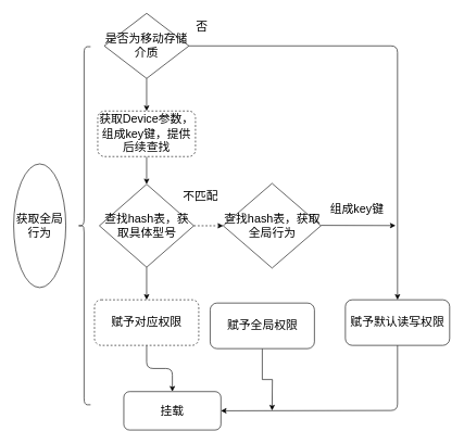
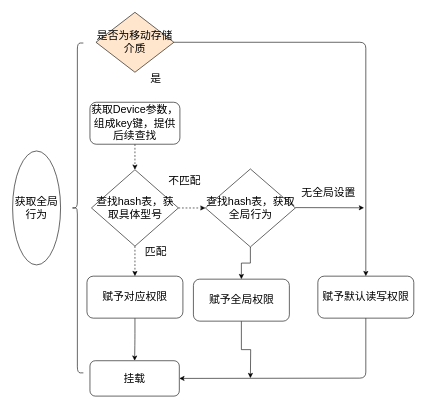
- <mxCell id="12" value="&lt;font style=&quot;font-size: 18px&quot;&gt;否&lt;/font&gt;" style="text;html=1;align=center;verticalAlign=middle;whiteSpace=wrap;rounded=0;" parent="1" vertex="1"><mxGeometry x="289" y="30" width="40" height="20" as="geometry" /></mxCell>
- <mxCell id="3" value="&lt;font style=&quot;font-size: 18px&quot;&gt;是否为移动存储介质&lt;/font&gt;" style="rhombus;whiteSpace=wrap;html=1;" parent="1" vertex="1"><mxGeometry x="159" y="20" width="130" height="100" as="geometry" /></mxCell>
+ <mxCell id="3" value="&lt;font style=&quot;font-size: 18px&quot;&gt;是否为移动存储介质&lt;/font&gt;" style="rhombus;whiteSpace=wrap;html=1;fillColor=#ffe6cc;" parent="1" vertex="1"><mxGeometry x="159" y="20" width="130" height="100" as="geometry" /></mxCell>
+ <mxCell id="13" value="&lt;font style=&quot;font-size: 18px&quot;&gt;是&lt;/font&gt;" style="text;html=1;align=center;verticalAlign=middle;whiteSpace=wrap;rounded=0;" parent="1" vertex="1"><mxGeometry x="239" y="120" width="40" height="20" as="geometry" /></mxCell>
- <mxCell id="2" value="" style="edgeStyle=orthogonalEdgeStyle;rounded=0;orthogonalLoop=1;jettySize=auto;html=1;" parent="1" source="3" target="5" edge="1"><mxGeometry relative="1" as="geometry" /></mxCell>
- <mxCell id="5" value="&lt;font style=&quot;font-size: 18px&quot;&gt;获取Device参数，组成key键，提供后续查找&lt;/font&gt;" style="rounded=1;whiteSpace=wrap;html=1;dashed=1;" parent="1" vertex="1"><mxGeometry x="149" y="170" width="150" height="70" as="geometry" /></mxCell>
+ <mxCell id="5" value="&lt;font style=&quot;font-size: 18px&quot;&gt;获取Device参数，组成key键，提供后续查找&lt;/font&gt;" style="rounded=1;whiteSpace=wrap;html=1;" parent="1" vertex="1"><mxGeometry x="149" y="170" width="150" height="70" as="geometry" /></mxCell>
- <mxCell id="4" value="" style="edgeStyle=orthogonalEdgeStyle;rounded=0;orthogonalLoop=1;jettySize=auto;html=1;" parent="1" source="5" target="8" edge="1"><mxGeometry relative="1" as="geometry" /></mxCell>
+ <mxCell id="4" value="" style="edgeStyle=orthogonalEdgeStyle;rounded=0;orthogonalLoop=1;jettySize=auto;html=1;dashed=1;" parent="1" source="5" target="8" edge="1"><mxGeometry relative="1" as="geometry" /></mxCell>
- <mxCell id="26" value="&lt;span style=&quot;font-size: 18px&quot;&gt;组成key键&lt;/span&gt;" style="text;html=1;align=center;verticalAlign=middle;whiteSpace=wrap;rounded=0;" parent="1" vertex="1"><mxGeometry x="491.5" y="310" width="110" height="20" as="geometry" /></mxCell>
+ <mxCell id="26" value="&lt;span style=&quot;font-size: 18px&quot;&gt;无全局设置&lt;/span&gt;" style="text;html=1;align=center;verticalAlign=middle;whiteSpace=wrap;rounded=0;" parent="1" vertex="1"><mxGeometry x="491.5" y="310" width="110" height="20" as="geometry" /></mxCell>
+ <mxCell id="14" value="&lt;font style=&quot;font-size: 18px&quot;&gt;匹配&lt;/font&gt;" style="text;html=1;align=center;verticalAlign=middle;whiteSpace=wrap;rounded=0;" parent="1" vertex="1"><mxGeometry x="239" y="410" width="40" height="20" as="geometry" /></mxCell>
- <mxCell id="7" value="" style="edgeStyle=orthogonalEdgeStyle;rounded=0;orthogonalLoop=1;jettySize=auto;html=1;" parent="1" source="8" target="10" edge="1"><mxGeometry relative="1" as="geometry" /></mxCell>
+ <mxCell id="7" value="" style="edgeStyle=orthogonalEdgeStyle;rounded=0;orthogonalLoop=1;jettySize=auto;html=1;dashed=1;" parent="1" source="8" target="10" edge="1"><mxGeometry relative="1" as="geometry" /></mxCell>
+ <mxCell id="17" value="" style="edgeStyle=orthogonalEdgeStyle;rounded=0;orthogonalLoop=1;jettySize=auto;html=1;" parent="1" source="18" target="24" edge="1"><mxGeometry relative="1" as="geometry" /></mxCell>
- <mxCell id="10" value="&lt;font style=&quot;font-size: 18px&quot;&gt;赋予对应权限&lt;/font&gt;" style="rounded=1;whiteSpace=wrap;html=1;dashed=1;" parent="1" vertex="1"><mxGeometry x="144" y="460" width="160" height="70" as="geometry" /></mxCell>
+ <mxCell id="10" value="&lt;font style=&quot;font-size: 18px&quot;&gt;赋予对应权限&lt;/font&gt;" style="rounded=1;whiteSpace=wrap;html=1;" parent="1" vertex="1"><mxGeometry x="144" y="460" width="160" height="70" as="geometry" /></mxCell>
- <mxCell id="11" value="&lt;span style=&quot;font-size: 18px&quot;&gt;挂载&lt;/span&gt;" style="whiteSpace=wrap;html=1;rounded=1;" parent="1" vertex="1"><mxGeometry x="189" y="601" width="149" height="59" as="geometry" /></mxCell>
+ <mxCell id="11" value="&lt;span style=&quot;font-size: 18px&quot;&gt;挂载&lt;/span&gt;" style="whiteSpace=wrap;html=1;rounded=1;" parent="1" vertex="1"><mxGeometry x="149" y="601" width="149" height="59" as="geometry" /></mxCell>
